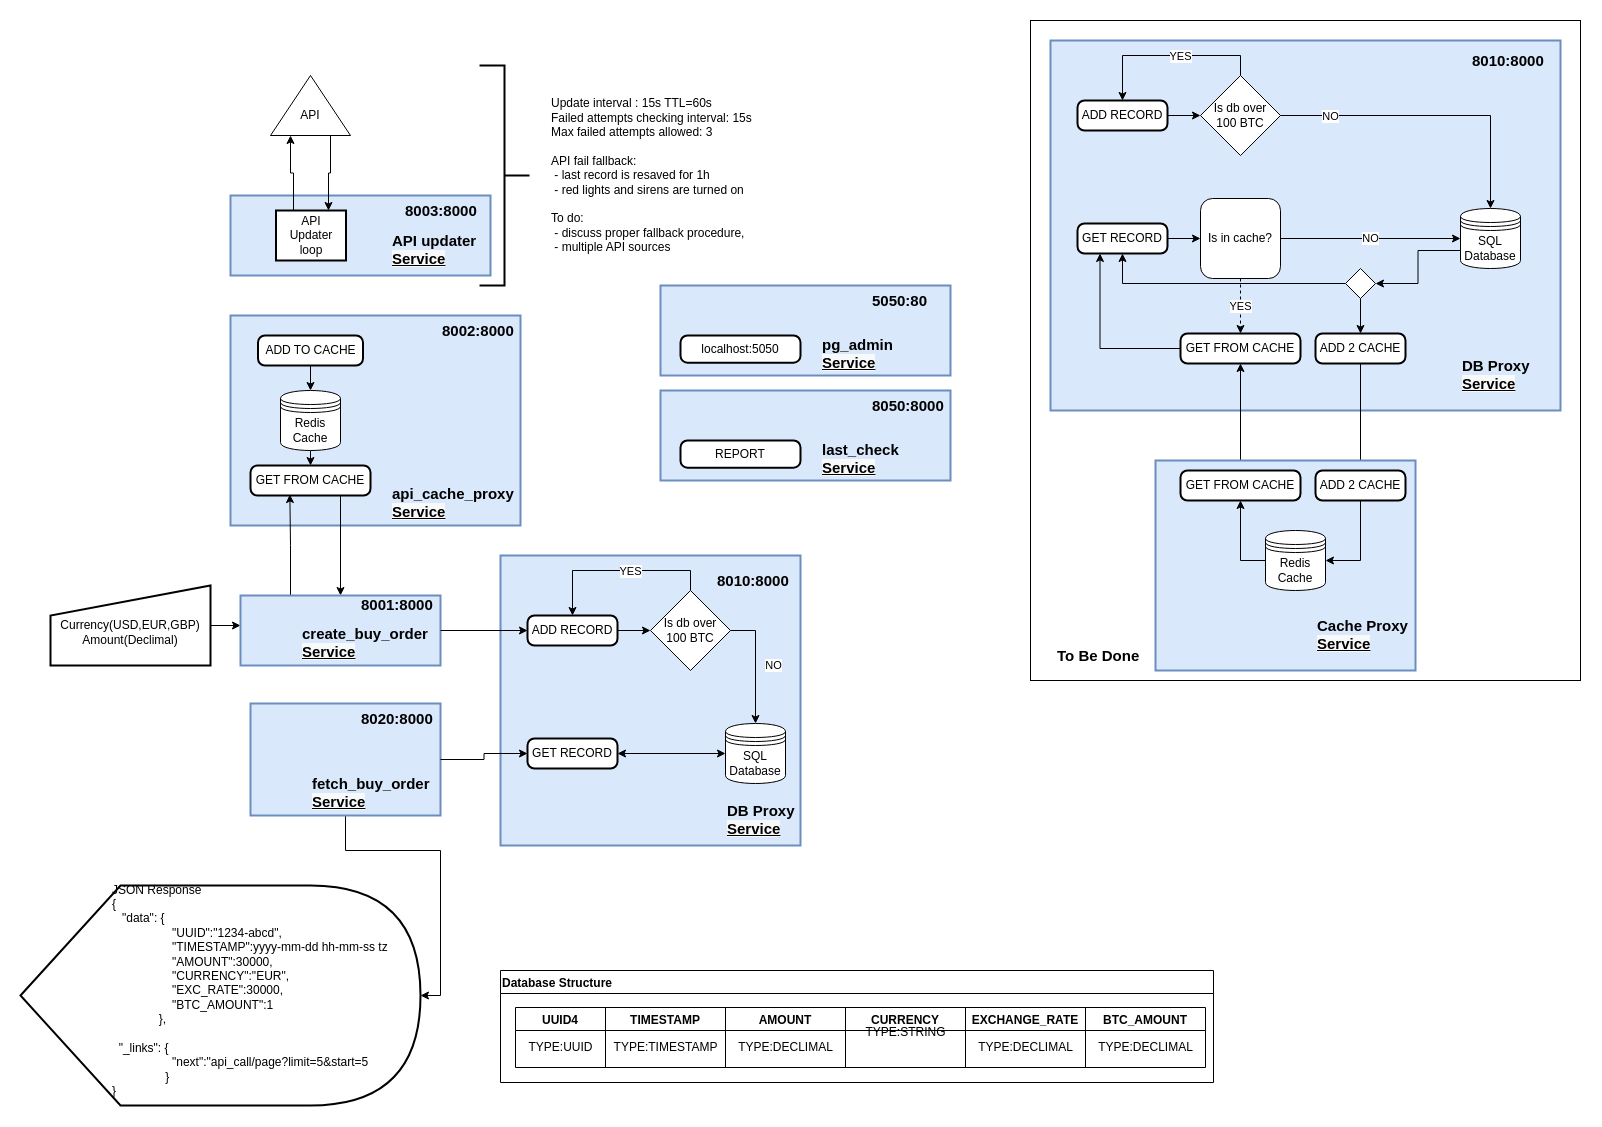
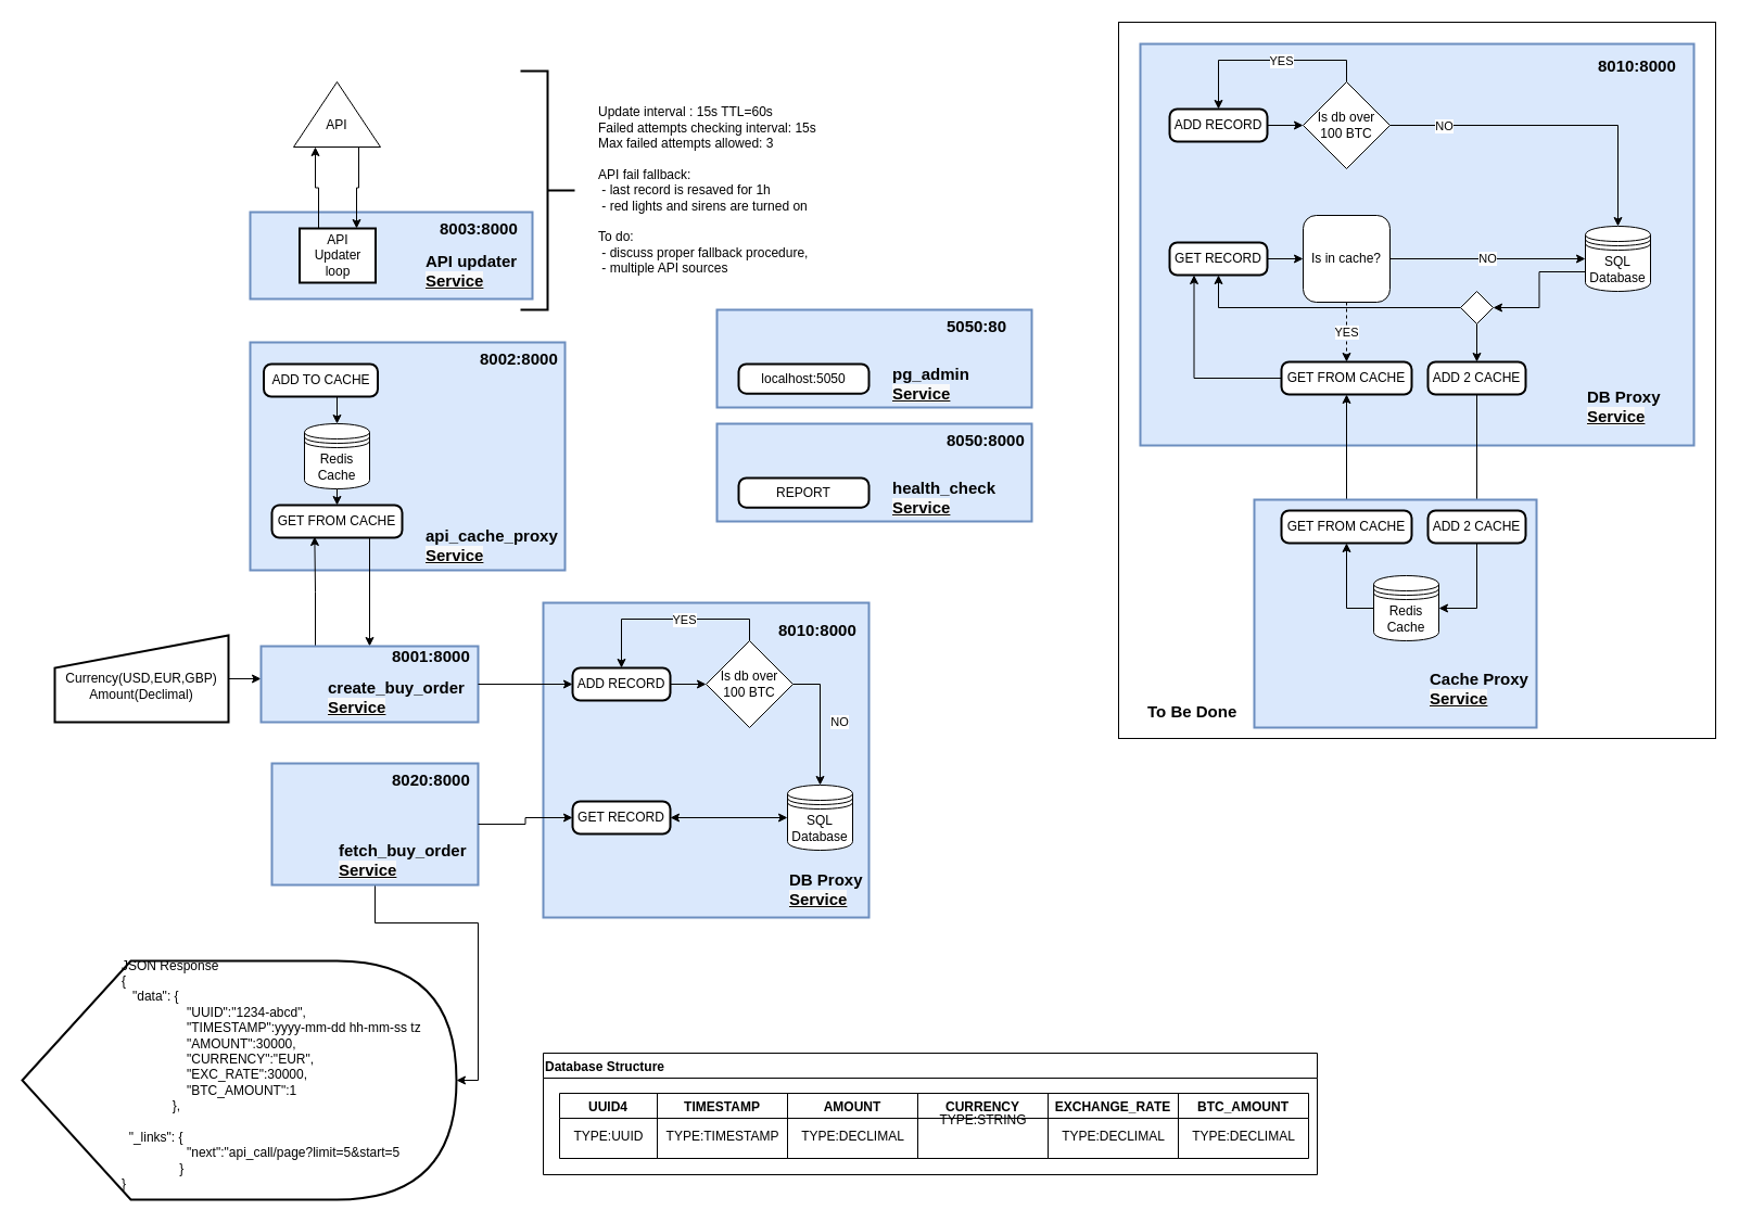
- <mxCell id="14" value="ADD TO CACHE" style="rounded=1;whiteSpace=wrap;html=1;absoluteArcSize=1;arcSize=14;strokeWidth=2;" parent="12" vertex="1"><mxGeometry x="27.5" y="20" width="105" height="30" as="geometry" /></mxCell>
+ <mxCell id="14" value="ADD TO CACHE" style="rounded=1;whiteSpace=wrap;html=1;absoluteArcSize=1;arcSize=14;strokeWidth=2;" parent="12" vertex="1"><mxGeometry x="12.5" y="20" width="105" height="30" as="geometry" /></mxCell>
- <mxCell id="102" value="&lt;div style=&quot;text-align: center&quot;&gt;&lt;b style=&quot;font-size: 15px&quot;&gt;&lt;font face=&quot;helvetica&quot;&gt;last_check&lt;/font&gt;&lt;/b&gt;&lt;/div&gt;&lt;font style=&quot;font-size: 15px&quot;&gt;&lt;b&gt;&lt;u style=&quot;color: rgb(0 , 0 , 0) ; font-family: &amp;#34;helvetica&amp;#34; ; font-style: normal ; letter-spacing: normal ; text-align: center ; text-indent: 0px ; text-transform: none ; word-spacing: 0px ; background-color: rgb(248 , 249 , 250)&quot;&gt;Service&lt;/u&gt;&lt;/b&gt;&lt;/font&gt;" style="text;whiteSpace=wrap;html=1;" vertex="1" parent="100"><mxGeometry x="160" y="44.147" width="130" height="20.143" as="geometry" /></mxCell>
+ <mxCell id="102" value="&lt;div style=&quot;text-align: center&quot;&gt;&lt;b style=&quot;font-size: 15px&quot;&gt;&lt;font face=&quot;helvetica&quot;&gt;health_check&lt;/font&gt;&lt;/b&gt;&lt;/div&gt;&lt;font style=&quot;font-size: 15px&quot;&gt;&lt;b&gt;&lt;u style=&quot;color: rgb(0 , 0 , 0) ; font-family: &amp;#34;helvetica&amp;#34; ; font-style: normal ; letter-spacing: normal ; text-align: center ; text-indent: 0px ; text-transform: none ; word-spacing: 0px ; background-color: rgb(248 , 249 , 250)&quot;&gt;Service&lt;/u&gt;&lt;/b&gt;&lt;/font&gt;" style="text;whiteSpace=wrap;html=1;" vertex="1" parent="100"><mxGeometry x="160" y="44.147" width="130" height="20.143" as="geometry" /></mxCell>
